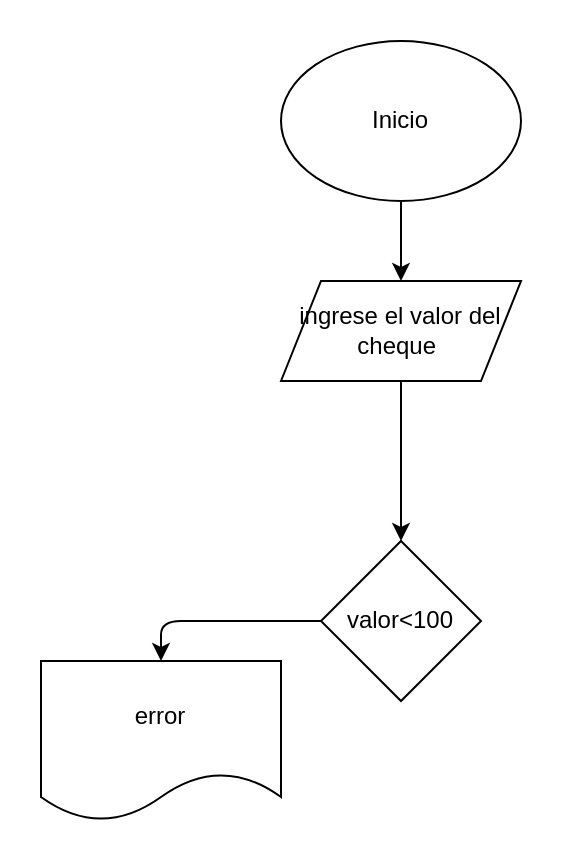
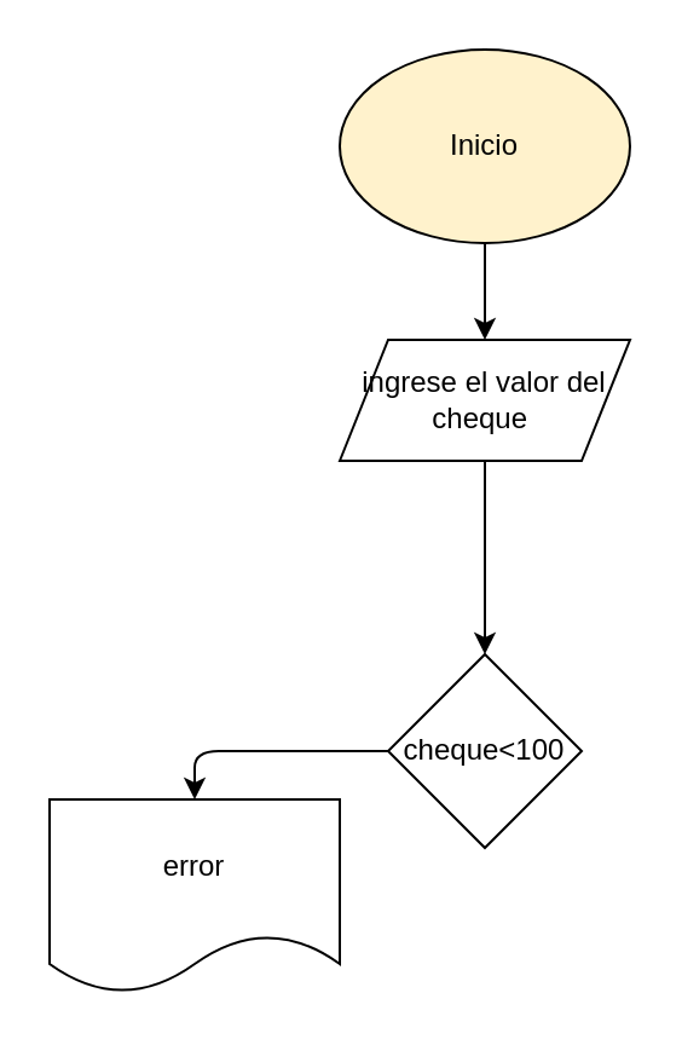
- <mxCell id="3" value="Inicio" style="ellipse;whiteSpace=wrap;html=1;" vertex="1" parent="1"><mxGeometry x="140" width="120" height="80" as="geometry" y="20" /></mxCell>
+ <mxCell id="3" value="Inicio" style="ellipse;whiteSpace=wrap;html=1;fillColor=#fff2cc;" vertex="1" parent="1"><mxGeometry x="140" width="120" height="80" as="geometry" y="20" /></mxCell>
- <mxCell id="7" value="valor&amp;lt;100" style="rhombus;whiteSpace=wrap;html=1;" vertex="1" parent="1"><mxGeometry x="160" y="270" width="80" height="80" as="geometry" /></mxCell>
+ <mxCell id="7" value="cheque&amp;lt;100" style="rhombus;whiteSpace=wrap;html=1;" vertex="1" parent="1"><mxGeometry x="160" y="270" width="80" height="80" as="geometry" /></mxCell>
